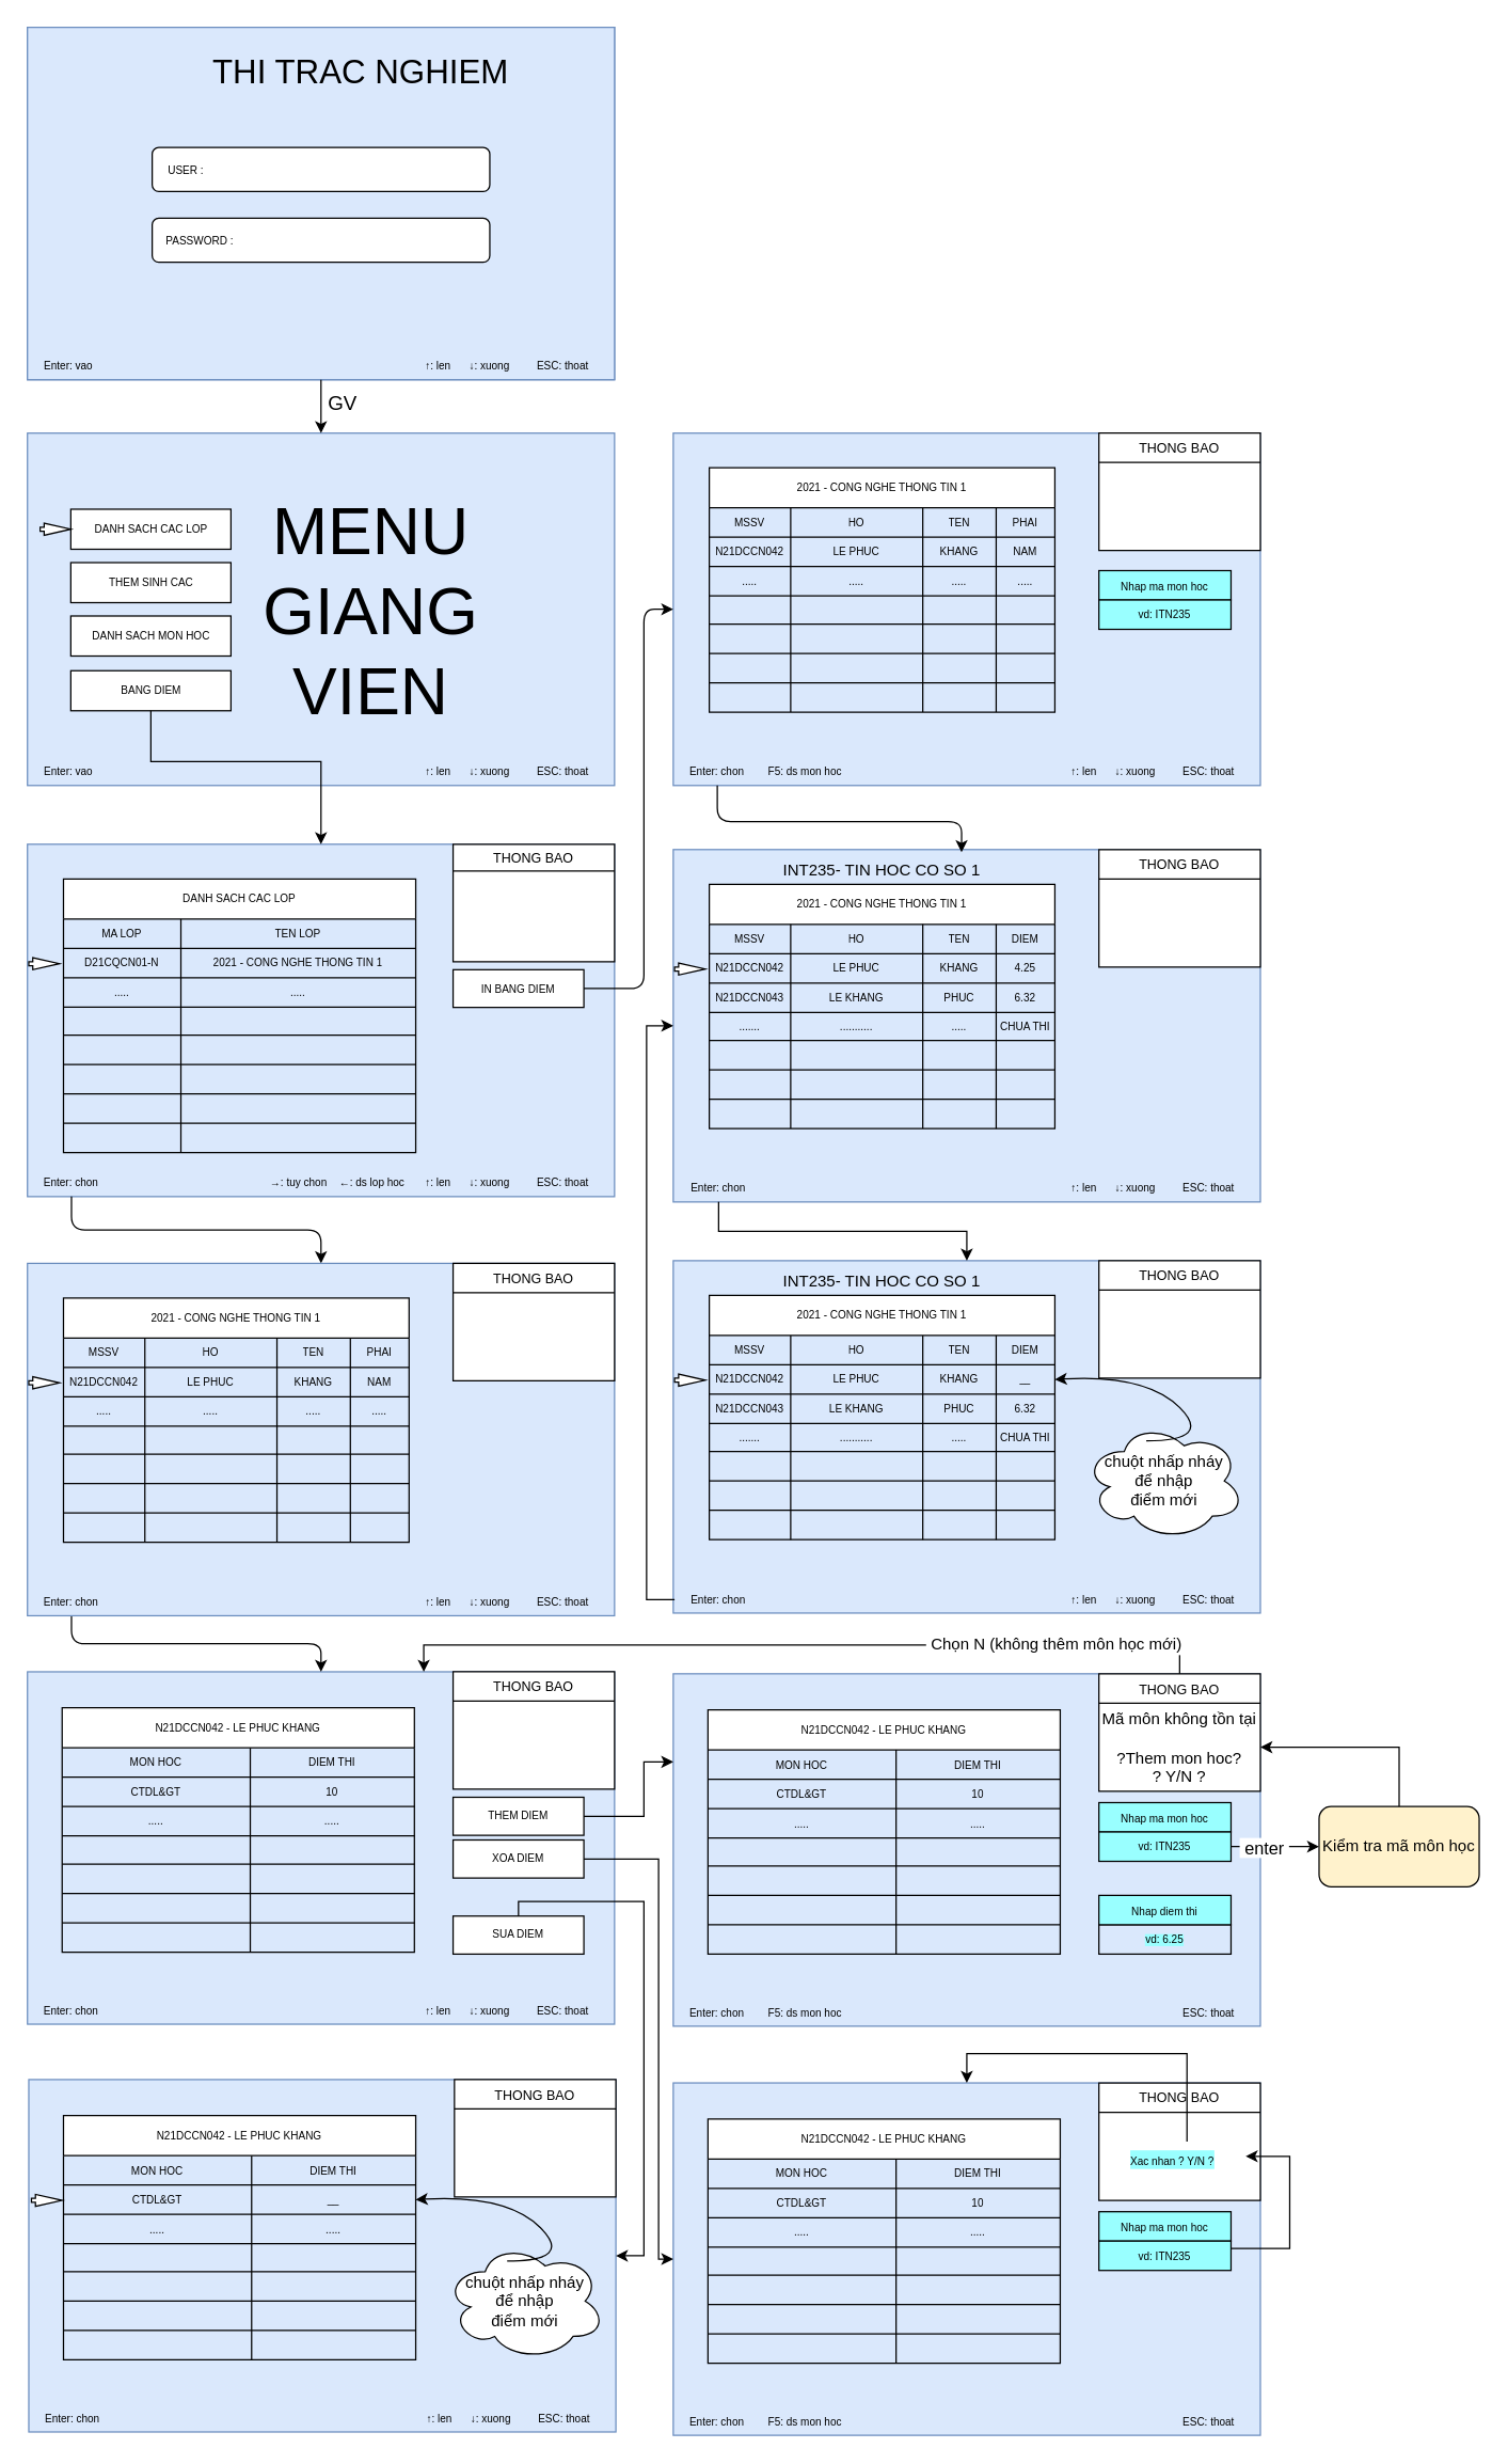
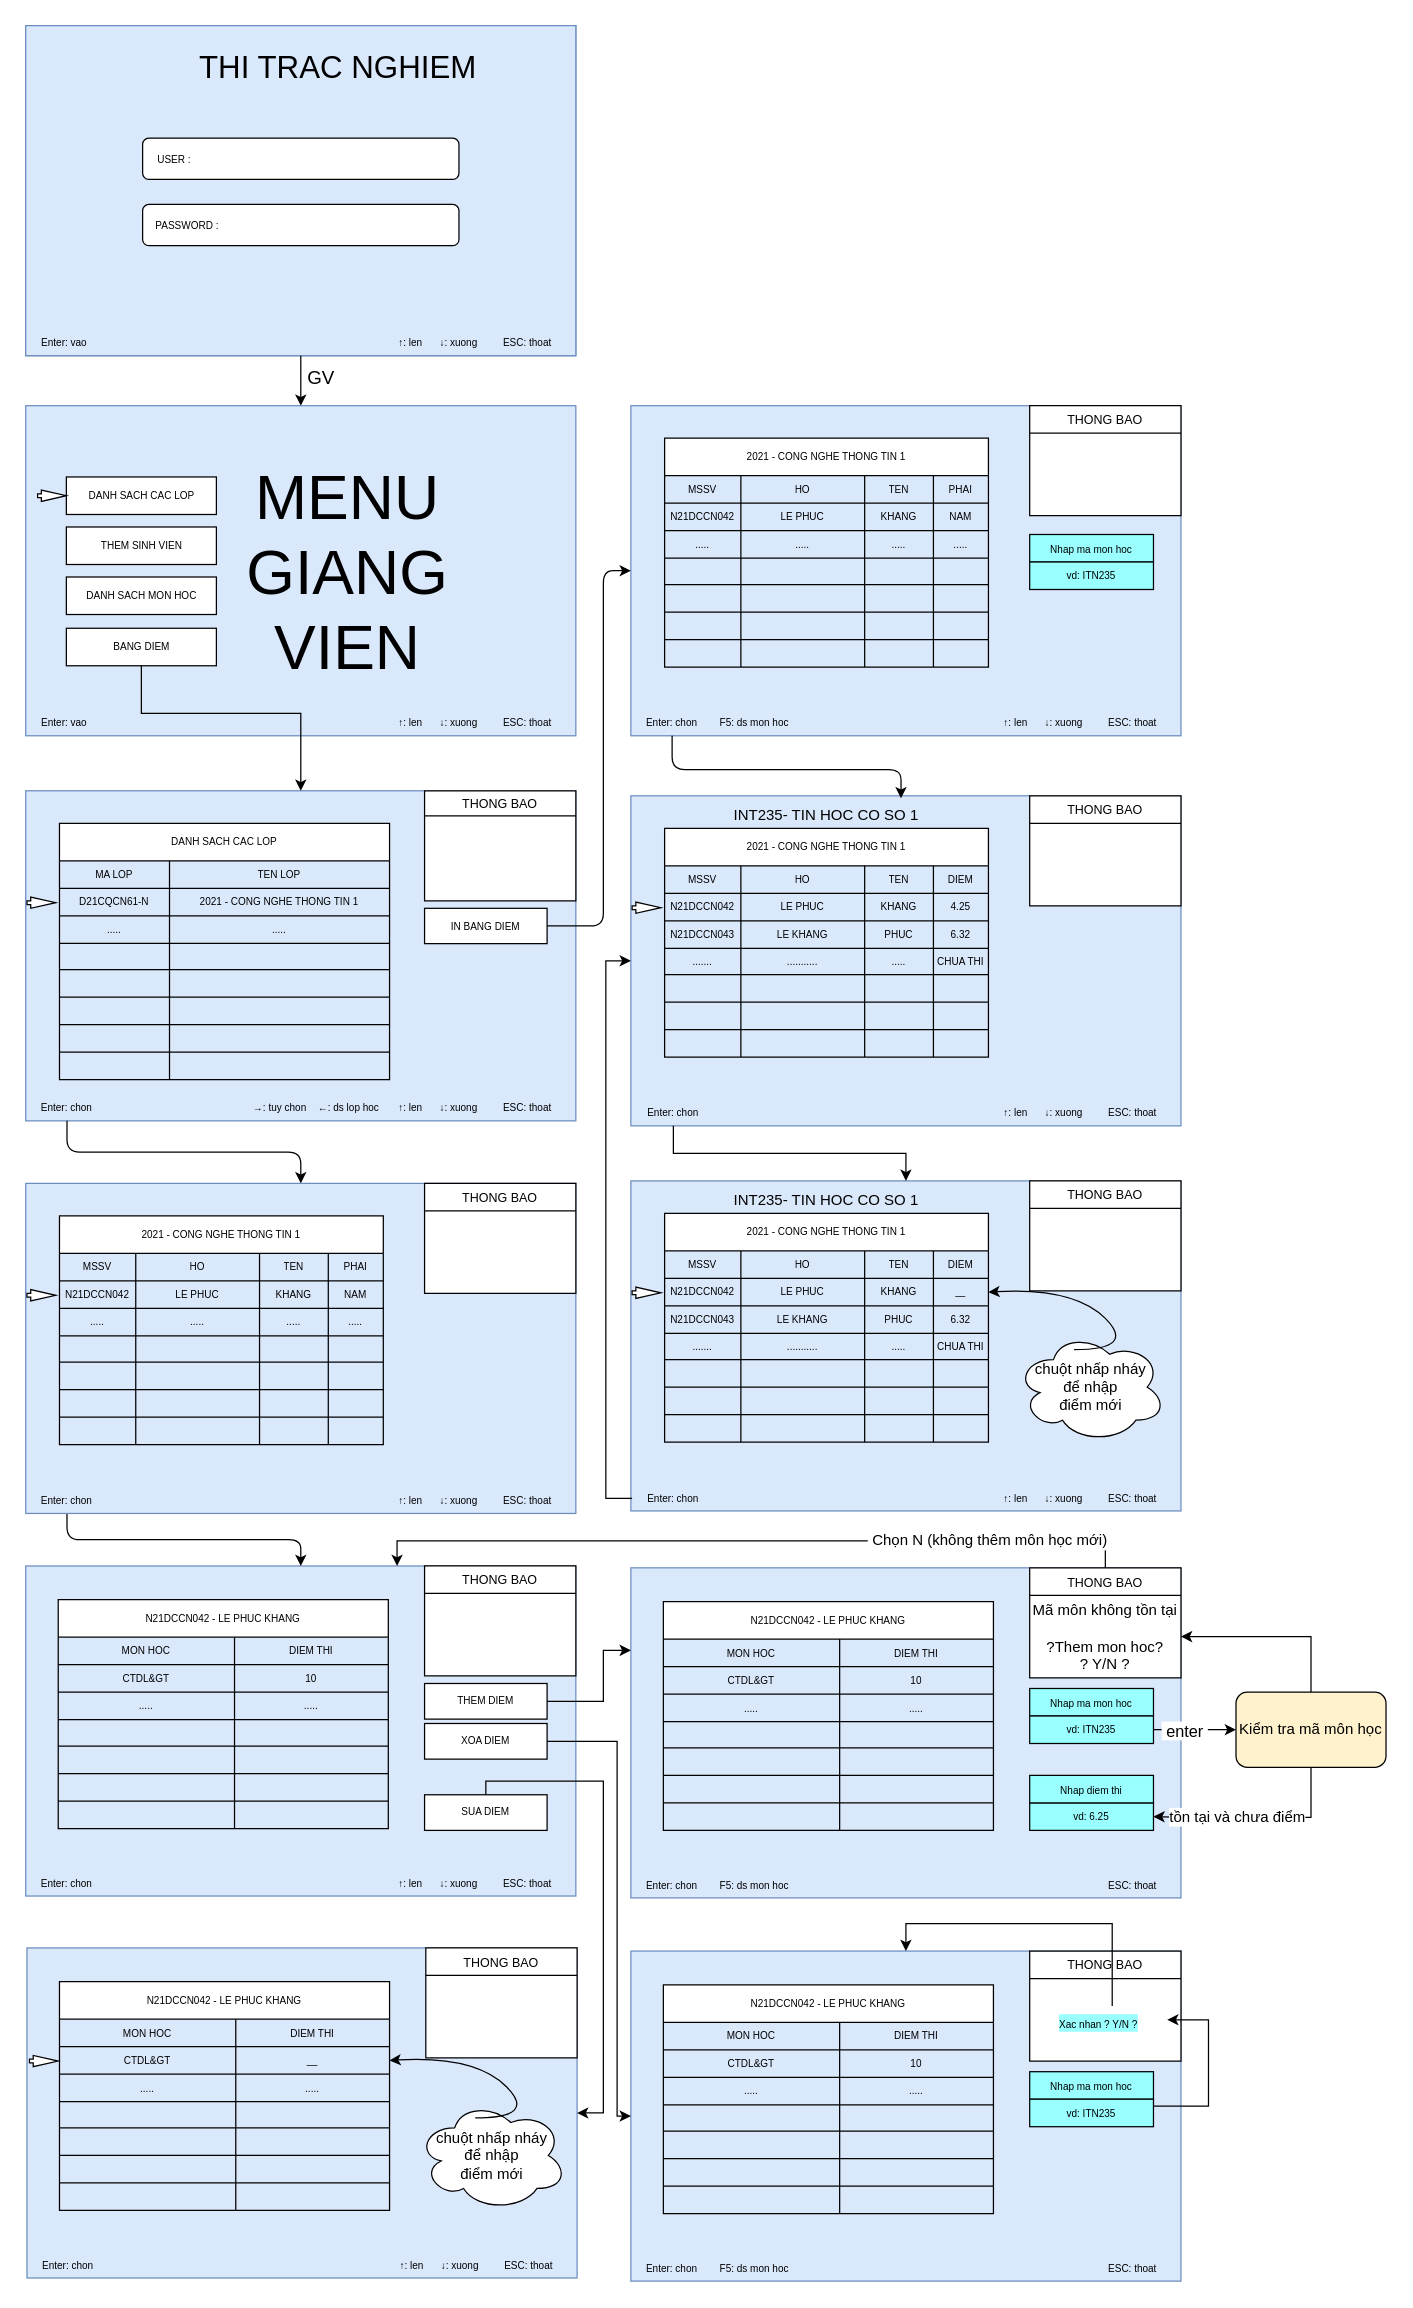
- <mxCell id="25" value="THEM SINH CAC" style="rounded=0;whiteSpace=wrap;html=1;direction=west;fontSize=8;" parent="16" vertex="1"><mxGeometry x="32.5" y="97" width="120" height="30" as="geometry" /></mxCell>
+ <mxCell id="25" value="THEM SINH VIEN" style="rounded=0;whiteSpace=wrap;html=1;direction=west;fontSize=8;" parent="16" vertex="1"><mxGeometry x="32.5" y="97" width="120" height="30" as="geometry" /></mxCell>
- <mxCell id="43" value="D21CQCN01-N" style="shape=partialRectangle;html=1;whiteSpace=wrap;connectable=0;fillColor=none;top=0;left=0;bottom=0;right=0;overflow=hidden;fontSize=8;" parent="42" vertex="1"><mxGeometry width="88" height="22" as="geometry" /></mxCell>
+ <mxCell id="43" value="D21CQCN61-N" style="shape=partialRectangle;html=1;whiteSpace=wrap;connectable=0;fillColor=none;top=0;left=0;bottom=0;right=0;overflow=hidden;fontSize=8;" parent="42" vertex="1"><mxGeometry width="88" height="22" as="geometry" /></mxCell>
- <mxCell id="253" value="vd: 6.25" style="rounded=0;whiteSpace=wrap;html=1;labelBackgroundColor=#99FFFF;sketch=0;fillColor=#dae8fc;fontSize=8;" parent="217" vertex="1"><mxGeometry x="319" y="188" width="99" height="22" as="geometry" /></mxCell>
+ <mxCell id="253" value="vd: 6.25" style="rounded=0;whiteSpace=wrap;html=1;labelBackgroundColor=#99FFFF;sketch=0;fillColor=#99FFFF;fontSize=8;" parent="217" vertex="1"><mxGeometry x="319" y="188" width="99" height="22" as="geometry" /></mxCell>
+ <mxCell id="387" style="edgeStyle=orthogonalEdgeStyle;rounded=0;orthogonalLoop=1;jettySize=auto;html=1;entryX=1;entryY=0.5;entryDx=0;entryDy=0;" parent="1" source="390" target="253" edge="1"><mxGeometry relative="1" as="geometry"><Array as="points"><mxPoint x="1048" y="1453" /><mxPoint x="955" y="1453" /></Array></mxGeometry></mxCell>
+ <mxCell id="388" value="tồn tại và chưa điểm" style="edgeLabel;html=1;align=center;verticalAlign=middle;resizable=0;points=[];fontSize=12;" parent="387" vertex="1" connectable="0"><mxGeometry x="-0.163" y="1" relative="1" as="geometry"><mxPoint x="-30.83" y="-1.5" as="offset" /></mxGeometry></mxCell>
